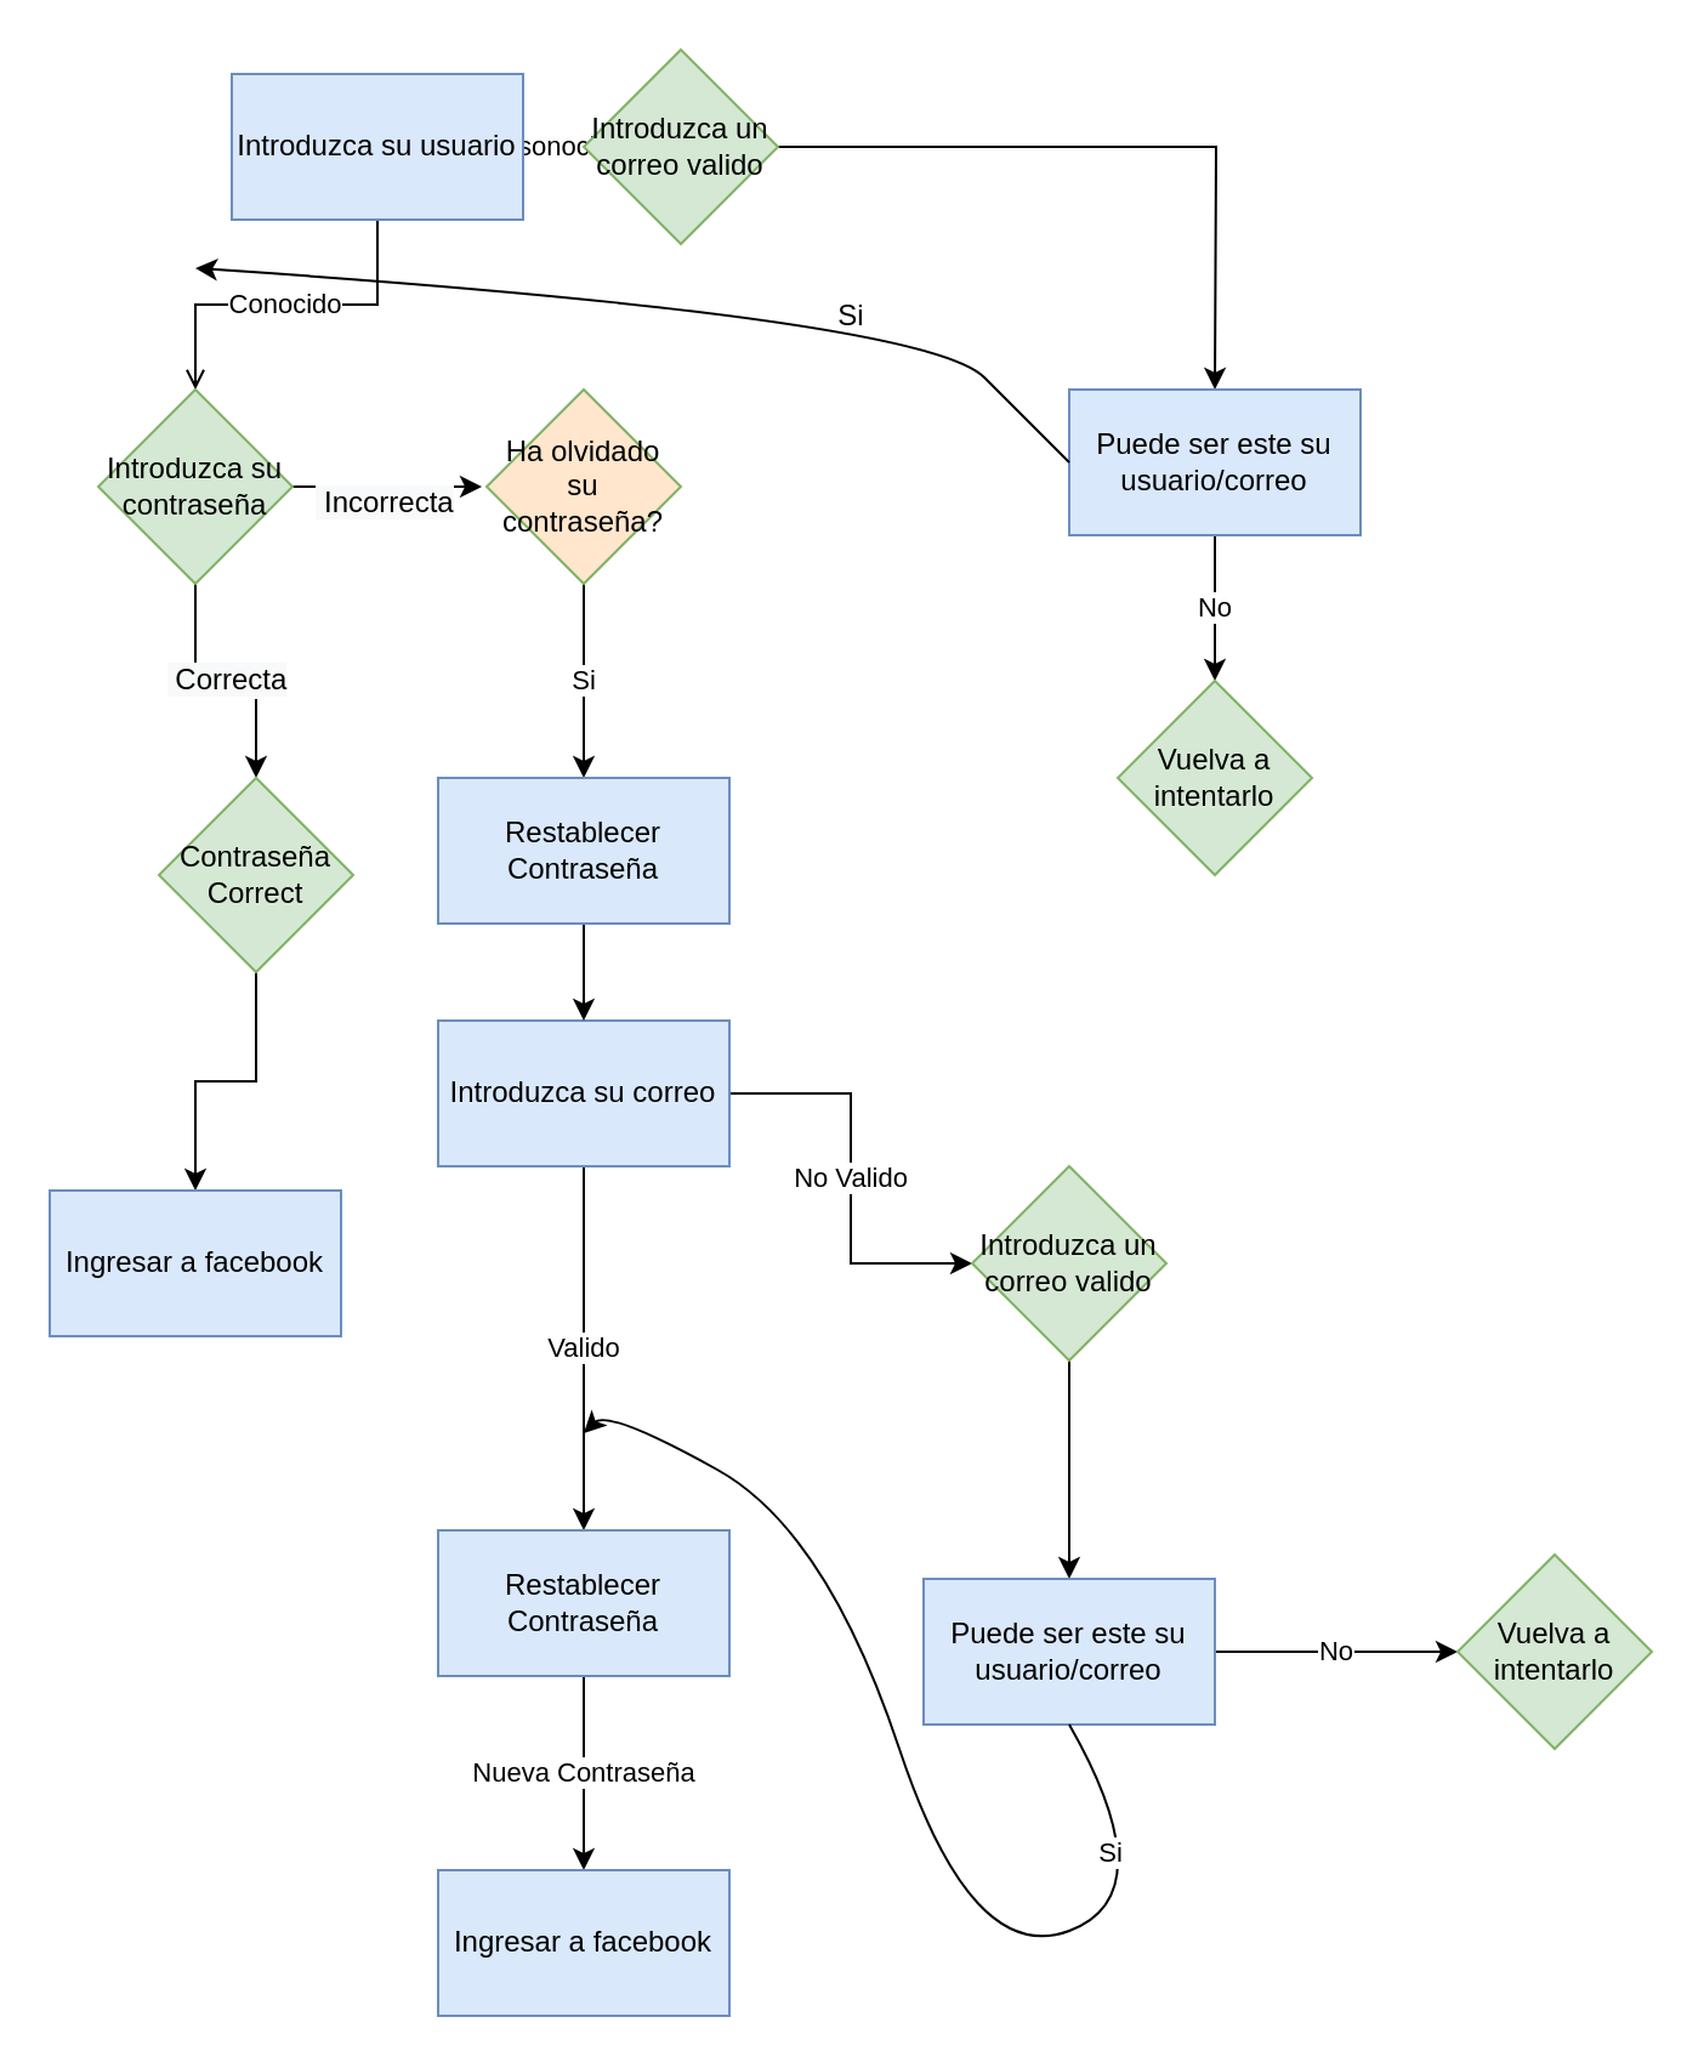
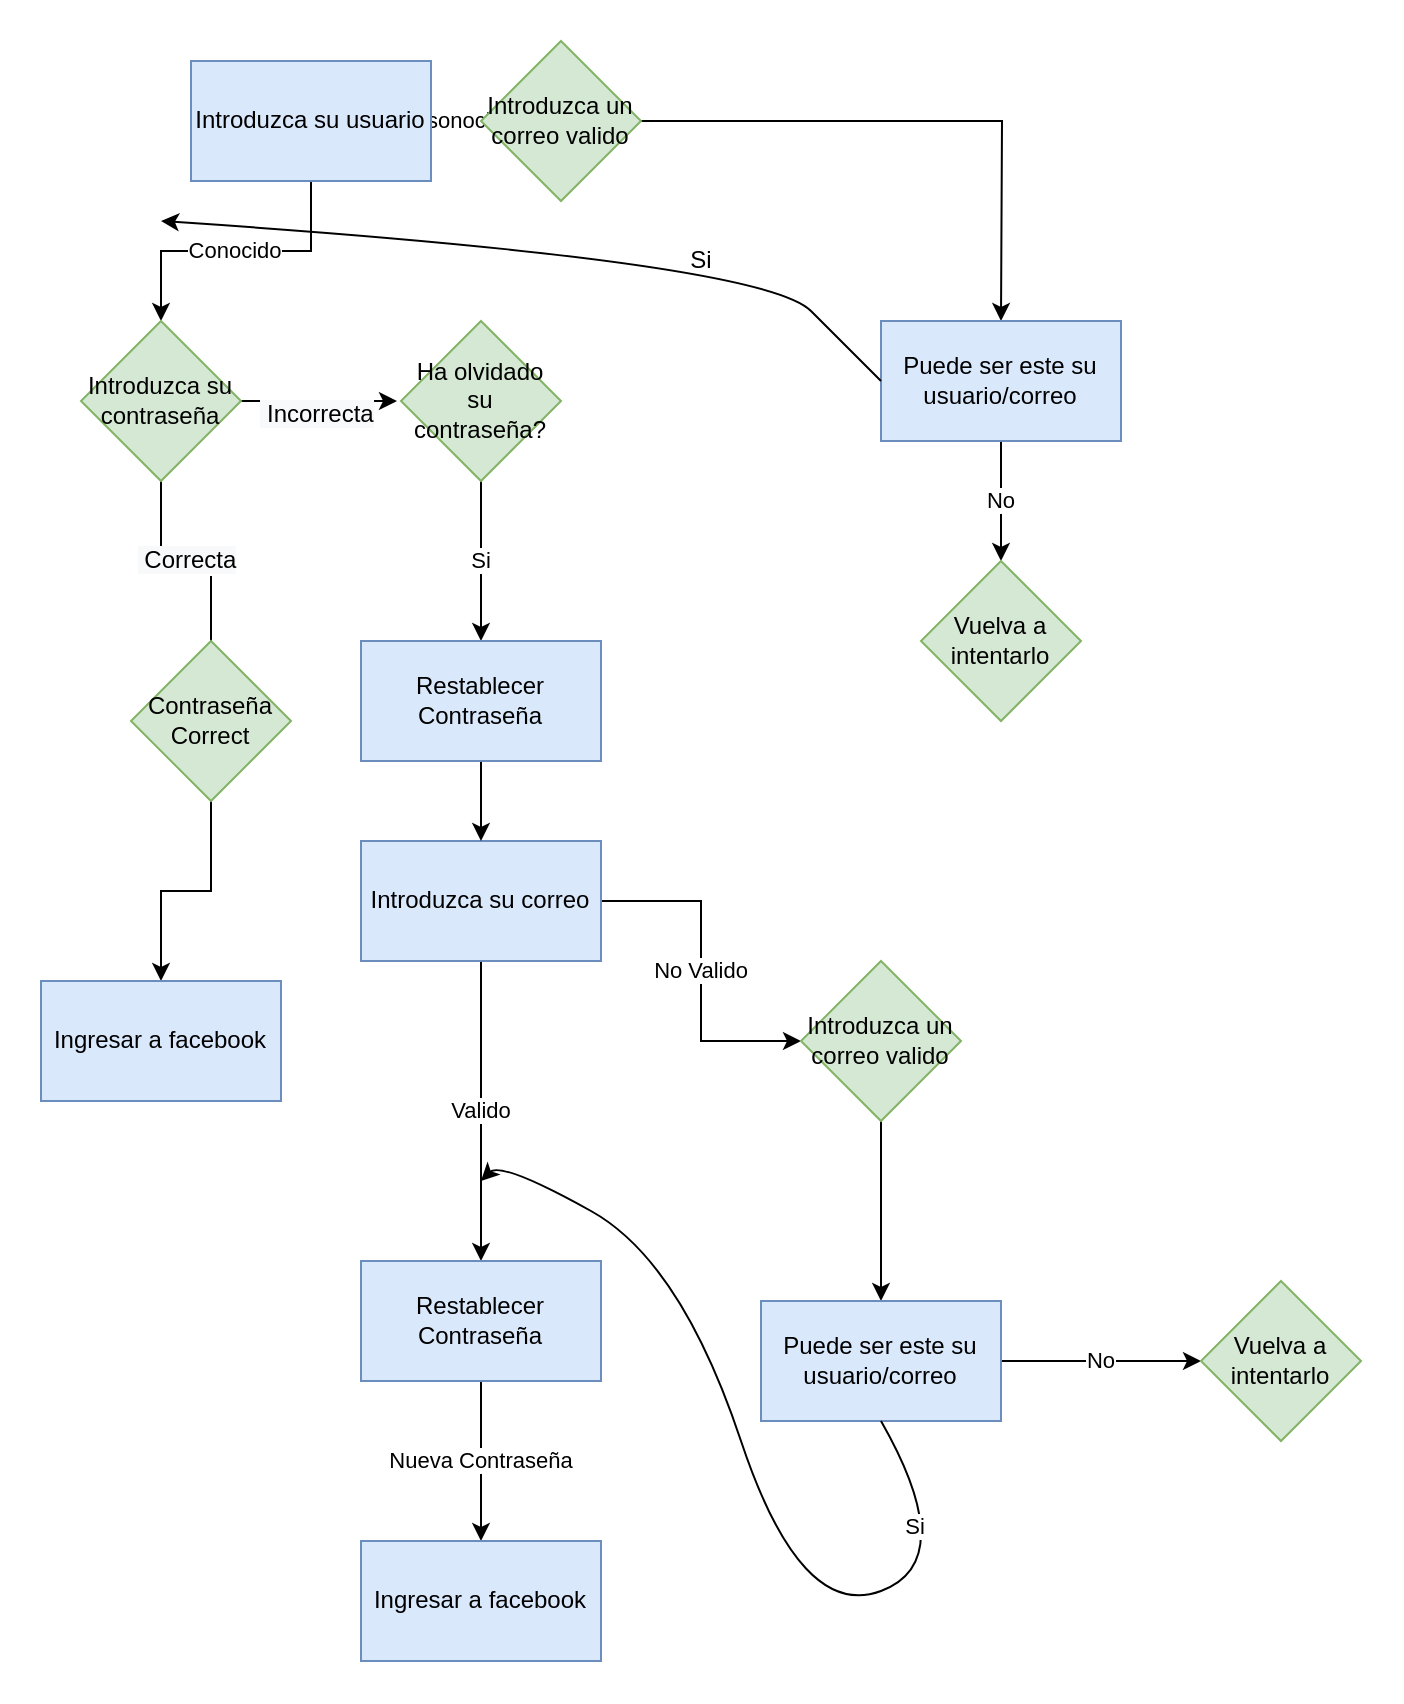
- <mxCell id="2" value="Conocido" style="edgeStyle=orthogonalEdgeStyle;rounded=0;orthogonalLoop=1;jettySize=auto;html=1;endArrow=open;" edge="1" parent="1" source="4" target="7"><mxGeometry relative="1" as="geometry" /></mxCell>
+ <mxCell id="2" value="Conocido" style="edgeStyle=orthogonalEdgeStyle;rounded=0;orthogonalLoop=1;jettySize=auto;html=1;" edge="1" parent="1" source="4" target="7"><mxGeometry relative="1" as="geometry" /></mxCell>
- <mxCell id="9" value="Ha olvidado su contraseña?" style="rhombus;whiteSpace=wrap;html=1;rounded=0;fillColor=#ffe6cc;strokeColor=#82b366;" vertex="1" parent="1"><mxGeometry x="200" y="160" width="80" height="80" as="geometry" /></mxCell>
+ <mxCell id="9" value="Ha olvidado su contraseña?" style="rhombus;whiteSpace=wrap;html=1;rounded=0;fillColor=#d5e8d4;strokeColor=#82b366;" vertex="1" parent="1"><mxGeometry x="200" y="160" width="80" height="80" as="geometry" /></mxCell>
- <mxCell id="6" value="&lt;span style=&quot;color: rgb(0, 0, 0); font-family: Helvetica; font-size: 12px; font-style: normal; font-variant-ligatures: normal; font-variant-caps: normal; font-weight: 400; letter-spacing: normal; orphans: 2; text-align: center; text-indent: 0px; text-transform: none; widows: 2; word-spacing: 0px; -webkit-text-stroke-width: 0px; background-color: rgb(248, 249, 250); text-decoration-thickness: initial; text-decoration-style: initial; text-decoration-color: initial; float: none; display: inline !important;&quot;&gt;&amp;nbsp;Correcta&lt;/span&gt;" style="edgeStyle=orthogonalEdgeStyle;rounded=0;orthogonalLoop=1;jettySize=auto;html=1;" edge="1" parent="1" source="7" target="11"><mxGeometry relative="1" as="geometry" /></mxCell>
+ <mxCell id="6" value="&lt;span style=&quot;color: rgb(0, 0, 0); font-family: Helvetica; font-size: 12px; font-style: normal; font-variant-ligatures: normal; font-variant-caps: normal; font-weight: 400; letter-spacing: normal; orphans: 2; text-align: center; text-indent: 0px; text-transform: none; widows: 2; word-spacing: 0px; -webkit-text-stroke-width: 0px; background-color: rgb(248, 249, 250); text-decoration-thickness: initial; text-decoration-style: initial; text-decoration-color: initial; float: none; display: inline !important;&quot;&gt;&amp;nbsp;Correcta&lt;/span&gt;" style="edgeStyle=orthogonalEdgeStyle;rounded=0;orthogonalLoop=1;jettySize=auto;html=1;endArrow=none;" edge="1" parent="1" source="7" target="11"><mxGeometry relative="1" as="geometry" /></mxCell>
